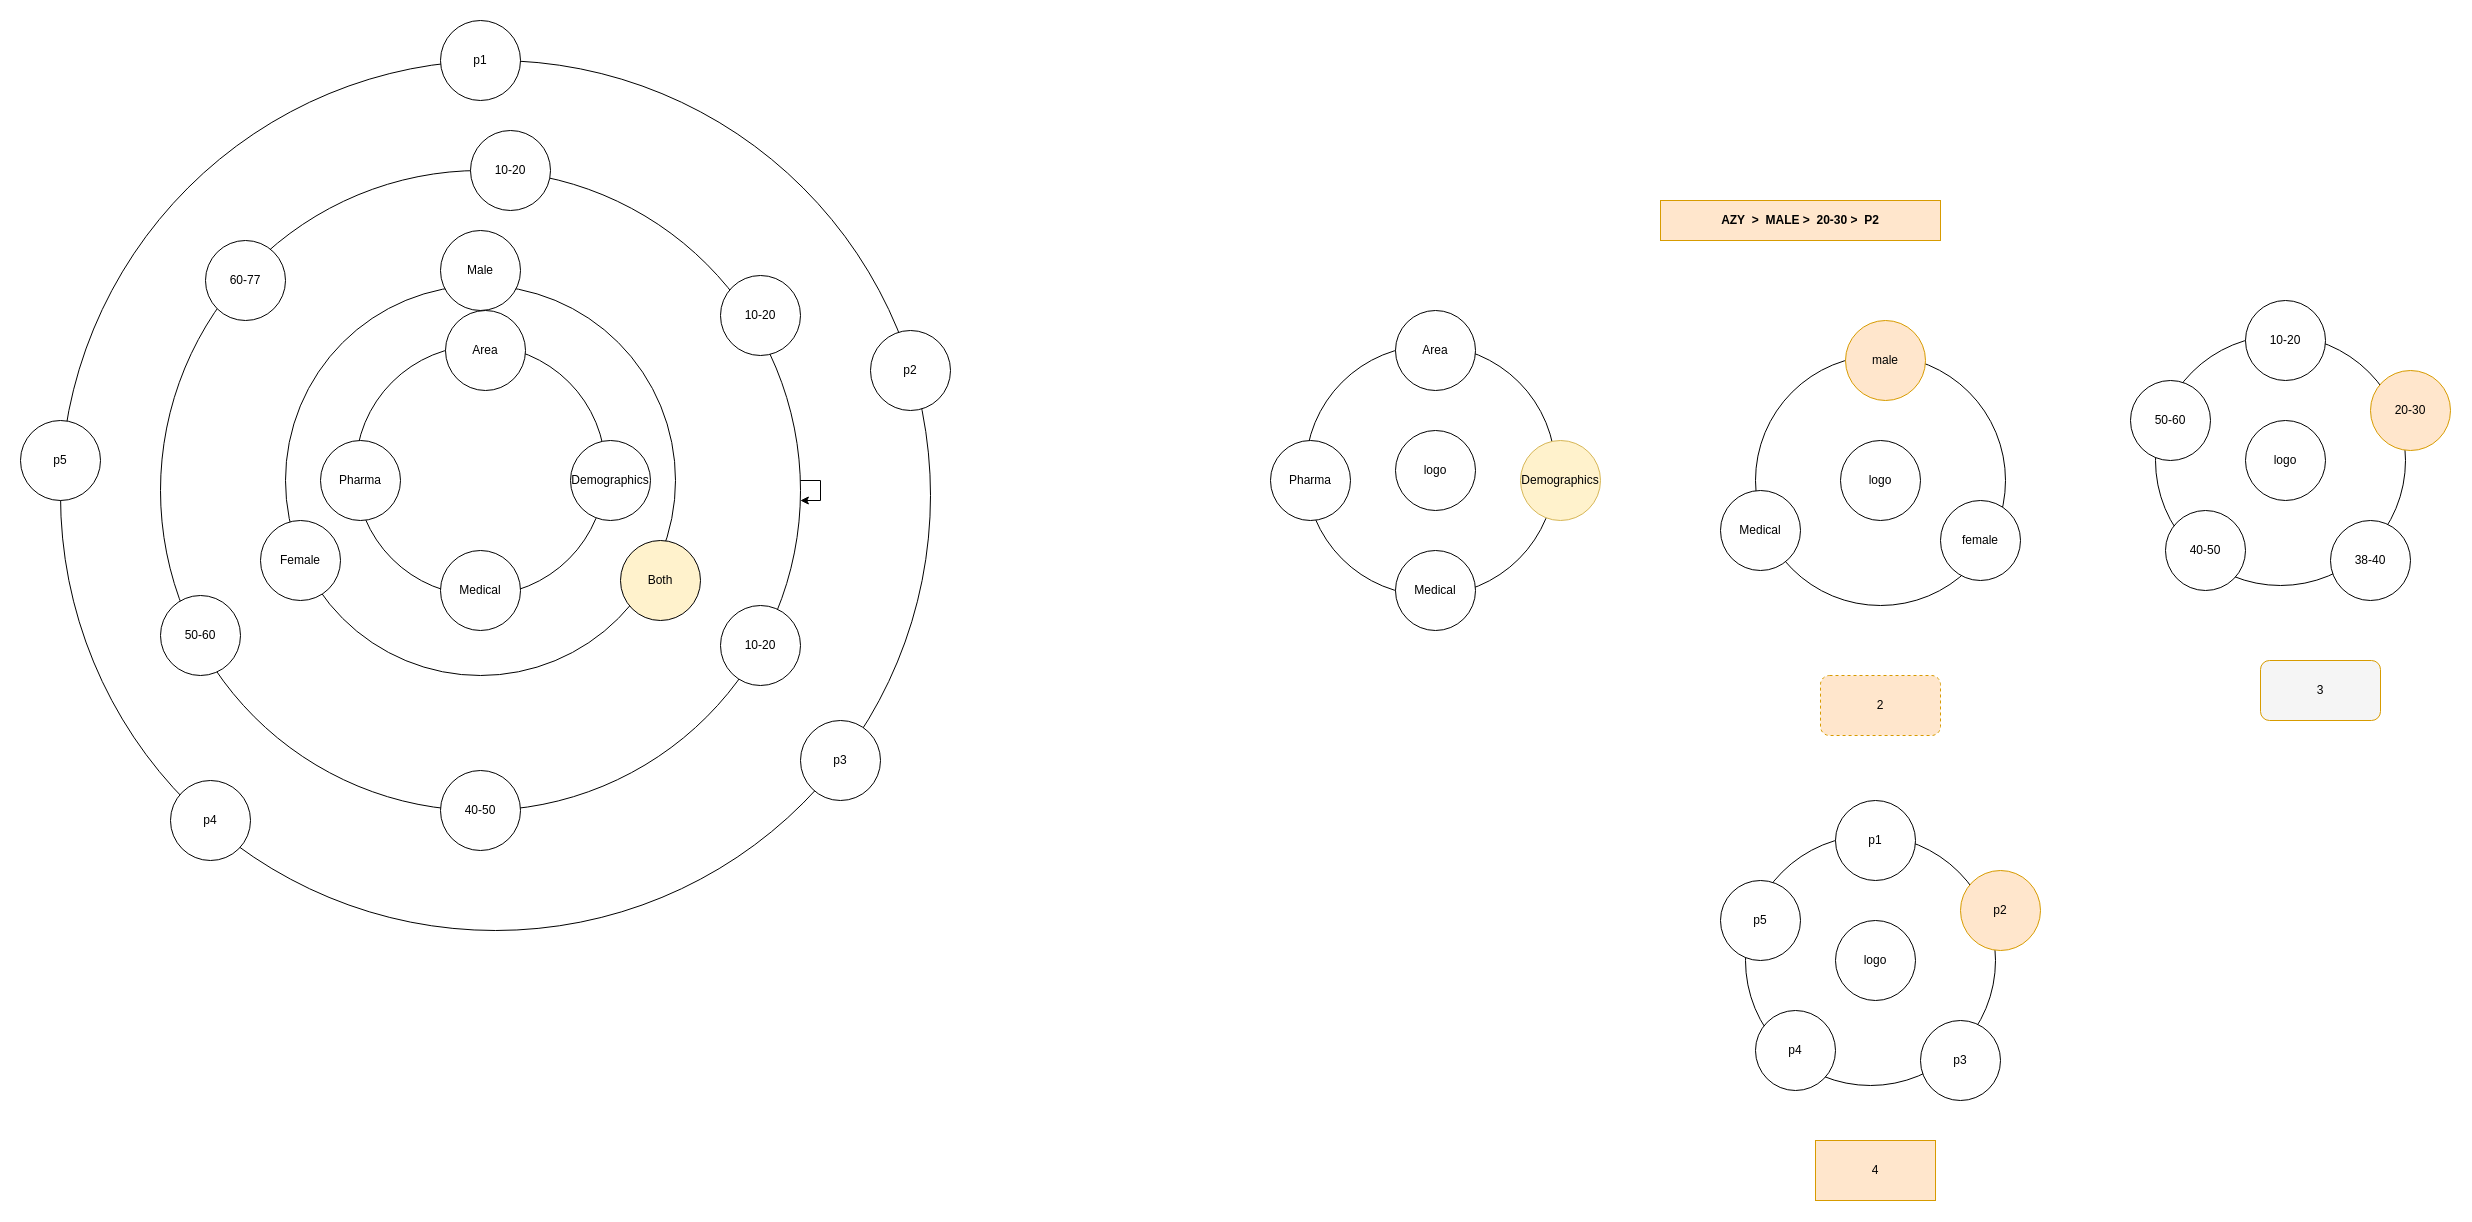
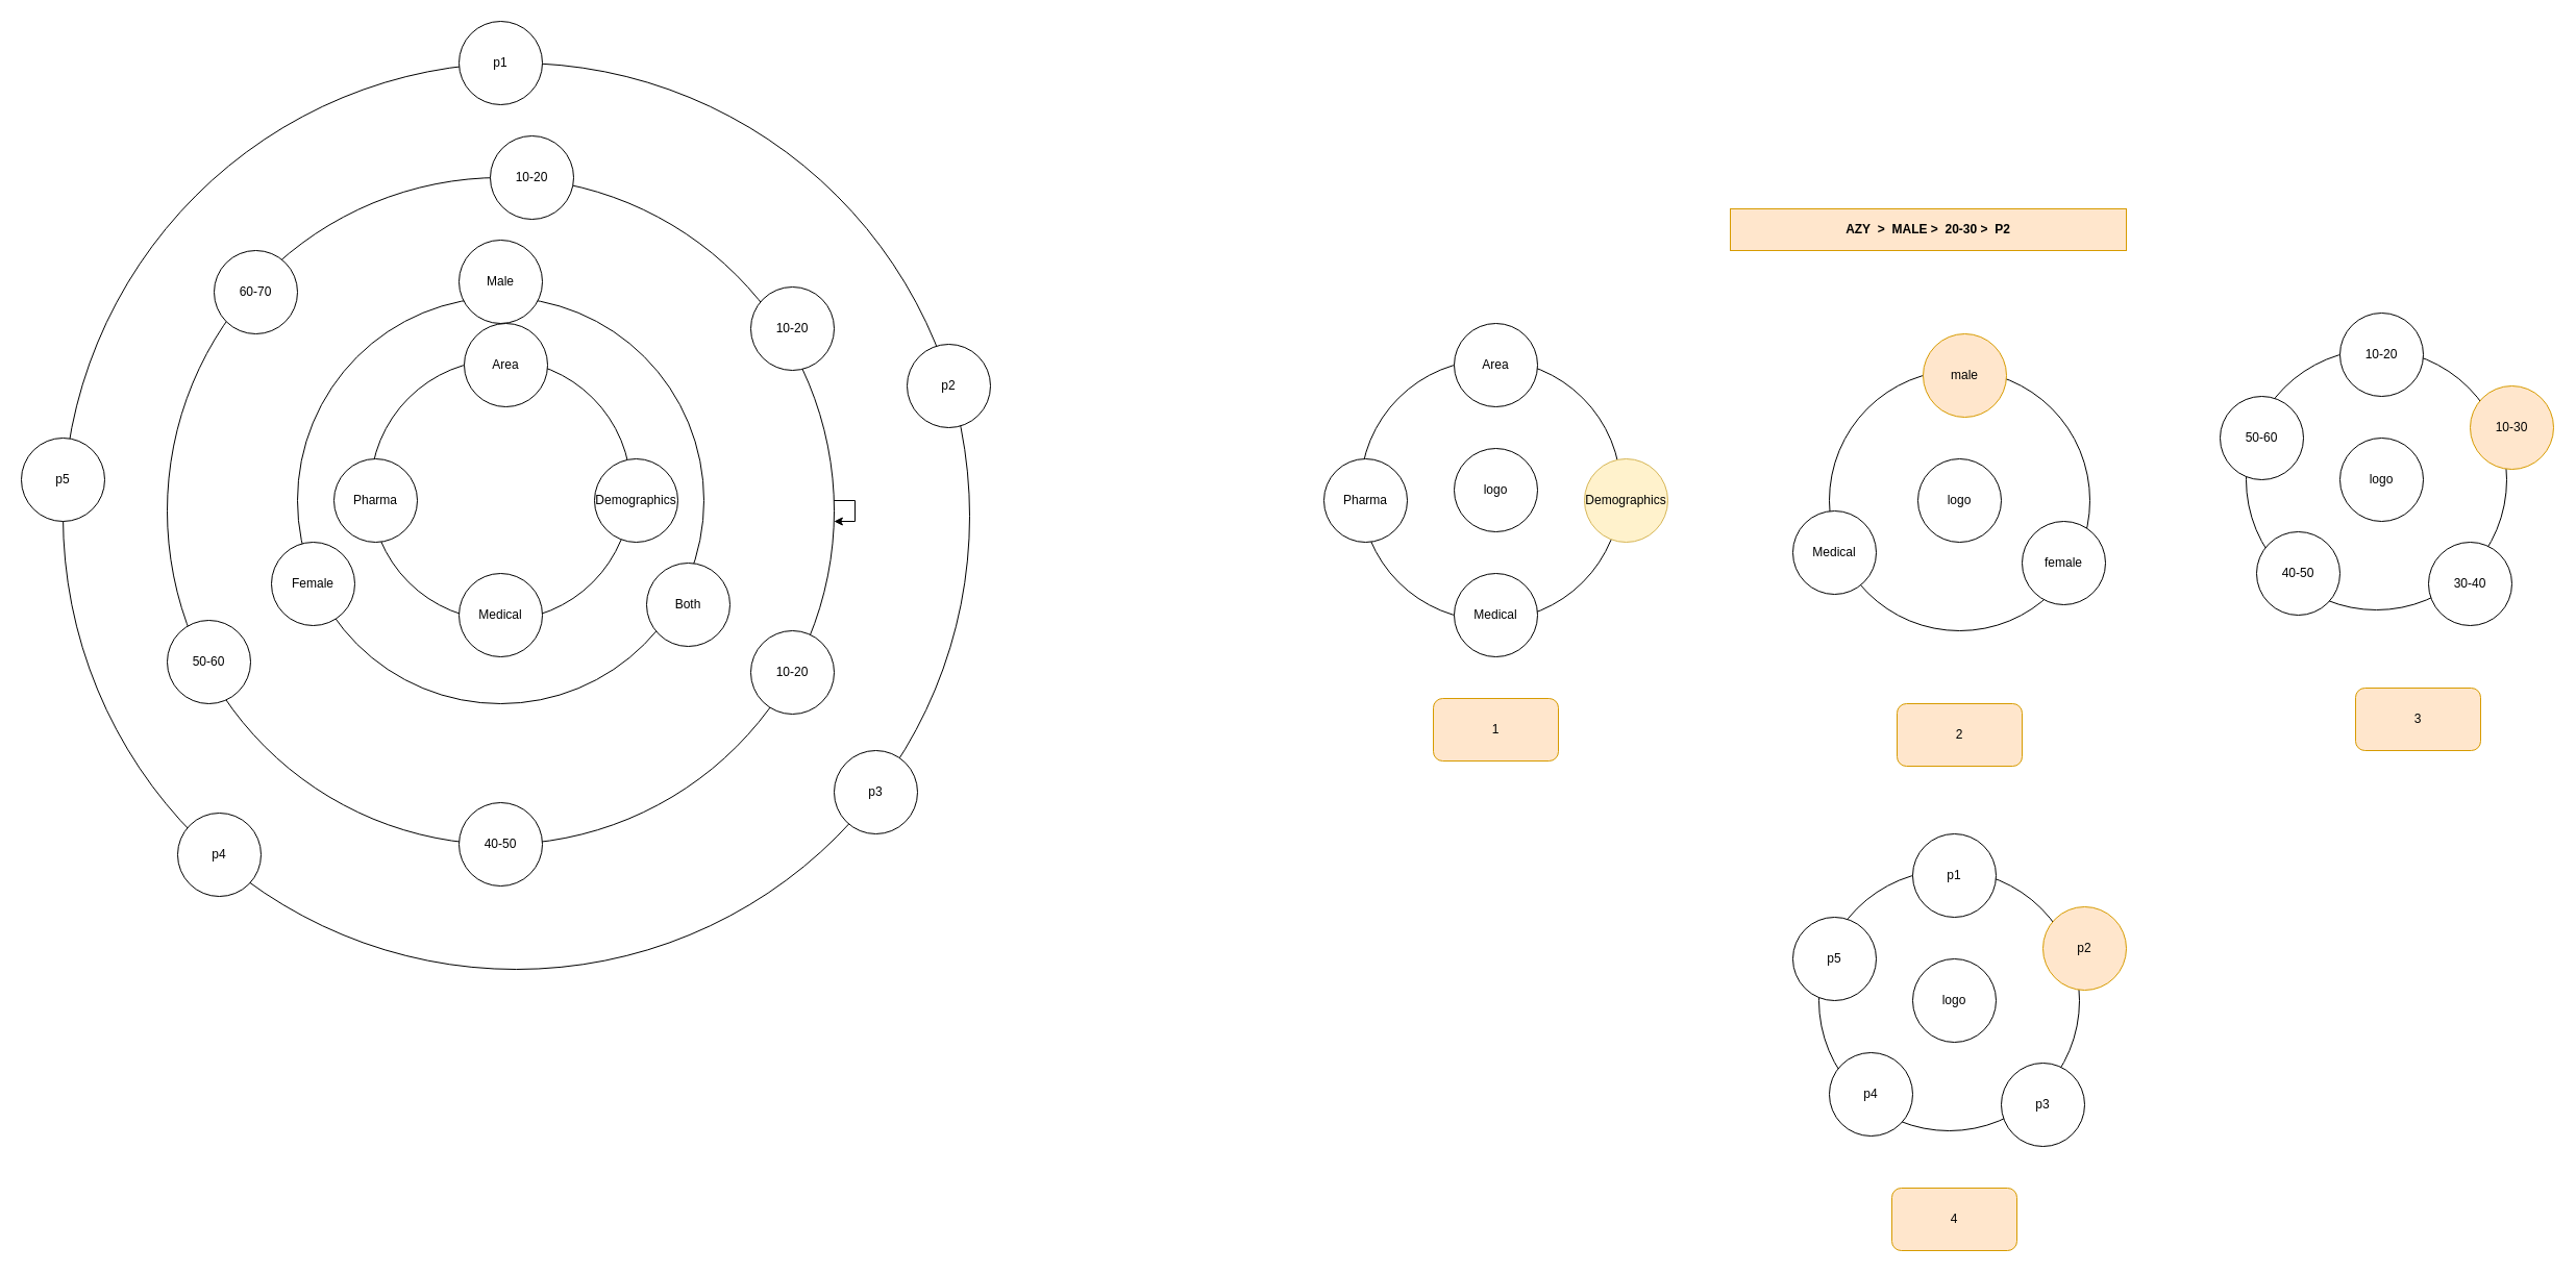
- <mxCell id="21" value="AZY&amp;nbsp; &amp;gt;&amp;nbsp; MALE &amp;gt;&amp;nbsp; 20-30 &amp;gt;&amp;nbsp; P2" style="text;html=1;align=center;verticalAlign=middle;whiteSpace=wrap;rounded=0;fontStyle=1;fillColor=#ffe6cc;strokeColor=#d79b00;" vertex="1" parent="1"><mxGeometry x="1660" y="200" width="280" height="40" as="geometry" /></mxCell>
+ <mxCell id="21" value="AZY&amp;nbsp; &amp;gt;&amp;nbsp; MALE &amp;gt;&amp;nbsp; 20-30 &amp;gt;&amp;nbsp; P2" style="text;html=1;align=center;verticalAlign=middle;whiteSpace=wrap;rounded=0;fontStyle=1;fillColor=#ffe6cc;strokeColor=#d79b00;" vertex="1" parent="1"><mxGeometry x="1660" y="200" width="380" height="40" as="geometry" /></mxCell>
- <mxCell id="14" value="60-77" style="ellipse;whiteSpace=wrap;html=1;aspect=fixed;" vertex="1" parent="1"><mxGeometry x="205" y="240" width="80" height="80" as="geometry" /></mxCell>
+ <mxCell id="14" value="60-70" style="ellipse;whiteSpace=wrap;html=1;aspect=fixed;" vertex="1" parent="1"><mxGeometry x="205" y="240" width="80" height="80" as="geometry" /></mxCell>
- <mxCell id="44" value="20-30" style="ellipse;whiteSpace=wrap;html=1;aspect=fixed;fillColor=#ffe6cc;strokeColor=#d79b00;" vertex="1" parent="41"><mxGeometry x="250" y="70" width="80" height="80" as="geometry" /></mxCell>
+ <mxCell id="44" value="10-30" style="ellipse;whiteSpace=wrap;html=1;aspect=fixed;fillColor=#ffe6cc;strokeColor=#d79b00;" vertex="1" parent="41"><mxGeometry x="250" y="70" width="80" height="80" as="geometry" /></mxCell>
- <mxCell id="48" value="38-40" style="ellipse;whiteSpace=wrap;html=1;aspect=fixed;" vertex="1" parent="41"><mxGeometry x="210" y="220" width="80" height="80" as="geometry" /></mxCell>
+ <mxCell id="48" value="30-40" style="ellipse;whiteSpace=wrap;html=1;aspect=fixed;" vertex="1" parent="41"><mxGeometry x="210" y="220" width="80" height="80" as="geometry" /></mxCell>
- <mxCell id="8" value="Both" style="ellipse;whiteSpace=wrap;html=1;aspect=fixed;fillColor=#fff2cc;" vertex="1" parent="1"><mxGeometry x="620" y="540" width="80" height="80" as="geometry" /></mxCell>
+ <mxCell id="8" value="Both" style="ellipse;whiteSpace=wrap;html=1;aspect=fixed;" vertex="1" parent="1"><mxGeometry x="620" y="540" width="80" height="80" as="geometry" /></mxCell>
- <mxCell id="58" value="3" style="rounded=1;whiteSpace=wrap;html=1;fillColor=#f5f5f5;strokeColor=#d79b00;" vertex="1" parent="1"><mxGeometry x="2260" y="660" width="120" height="60" as="geometry" /></mxCell>
+ <mxCell id="58" value="3" style="rounded=1;whiteSpace=wrap;html=1;fillColor=#ffe6cc;strokeColor=#d79b00;" vertex="1" parent="1"><mxGeometry x="2260" y="660" width="120" height="60" as="geometry" /></mxCell>
+ <mxCell id="57" value="1" style="rounded=1;whiteSpace=wrap;html=1;fillColor=#ffe6cc;strokeColor=#d79b00;" vertex="1" parent="1"><mxGeometry x="1375" y="670" width="120" height="60" as="geometry" /></mxCell>
- <mxCell id="59" value="2" style="rounded=1;whiteSpace=wrap;html=1;fillColor=#ffe6cc;strokeColor=#d79b00;dashed=1;" vertex="1" parent="1"><mxGeometry x="1820" y="675" width="120" height="60" as="geometry" /></mxCell>
+ <mxCell id="59" value="2" style="rounded=1;whiteSpace=wrap;html=1;fillColor=#ffe6cc;strokeColor=#d79b00;" vertex="1" parent="1"><mxGeometry x="1820" y="675" width="120" height="60" as="geometry" /></mxCell>
- <mxCell id="60" value="4" style="whiteSpace=wrap;html=1;fillColor=#ffe6cc;strokeColor=#d79b00;rounded=0;" vertex="1" parent="1"><mxGeometry x="1815" y="1140" width="120" height="60" as="geometry" /></mxCell>
+ <mxCell id="60" value="4" style="rounded=1;whiteSpace=wrap;html=1;fillColor=#ffe6cc;strokeColor=#d79b00;" vertex="1" parent="1"><mxGeometry x="1815" y="1140" width="120" height="60" as="geometry" /></mxCell>
